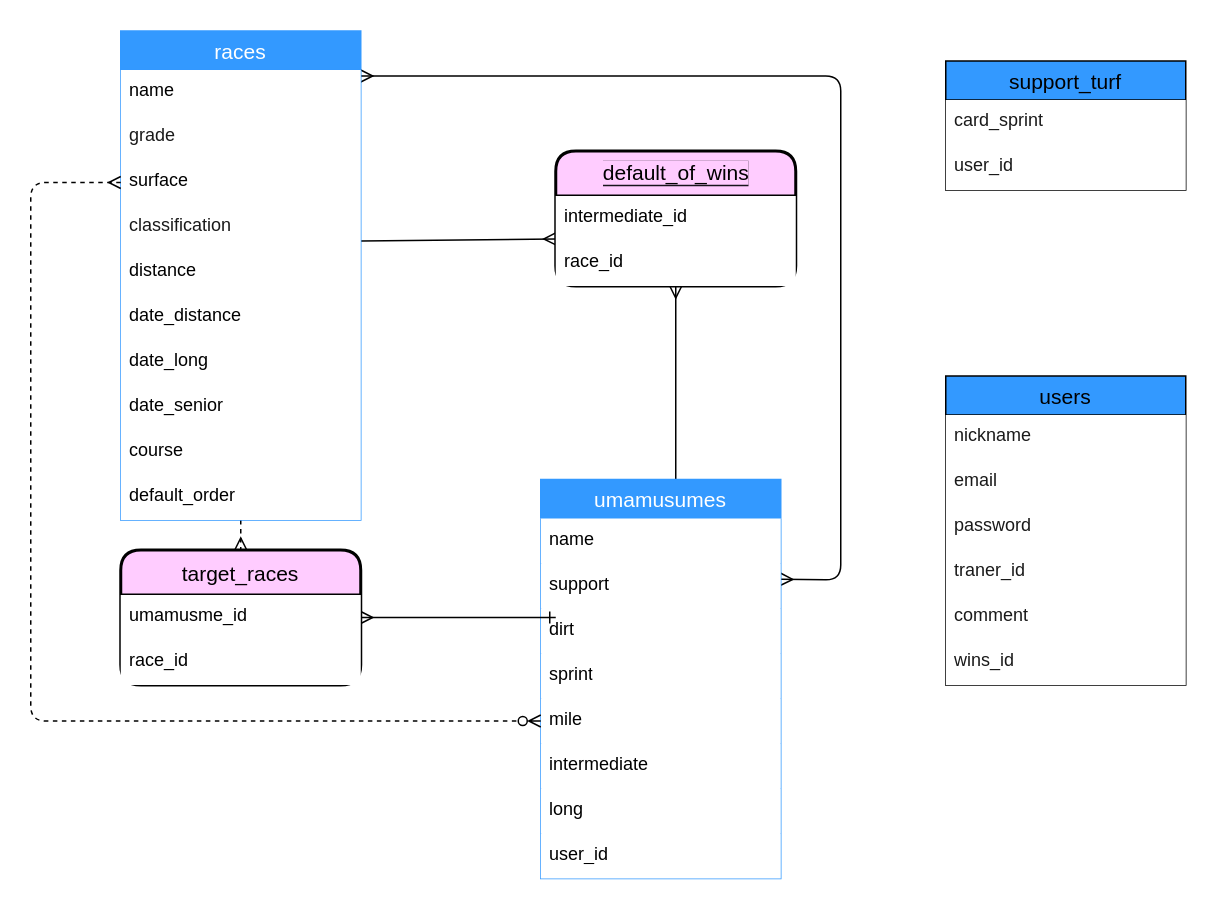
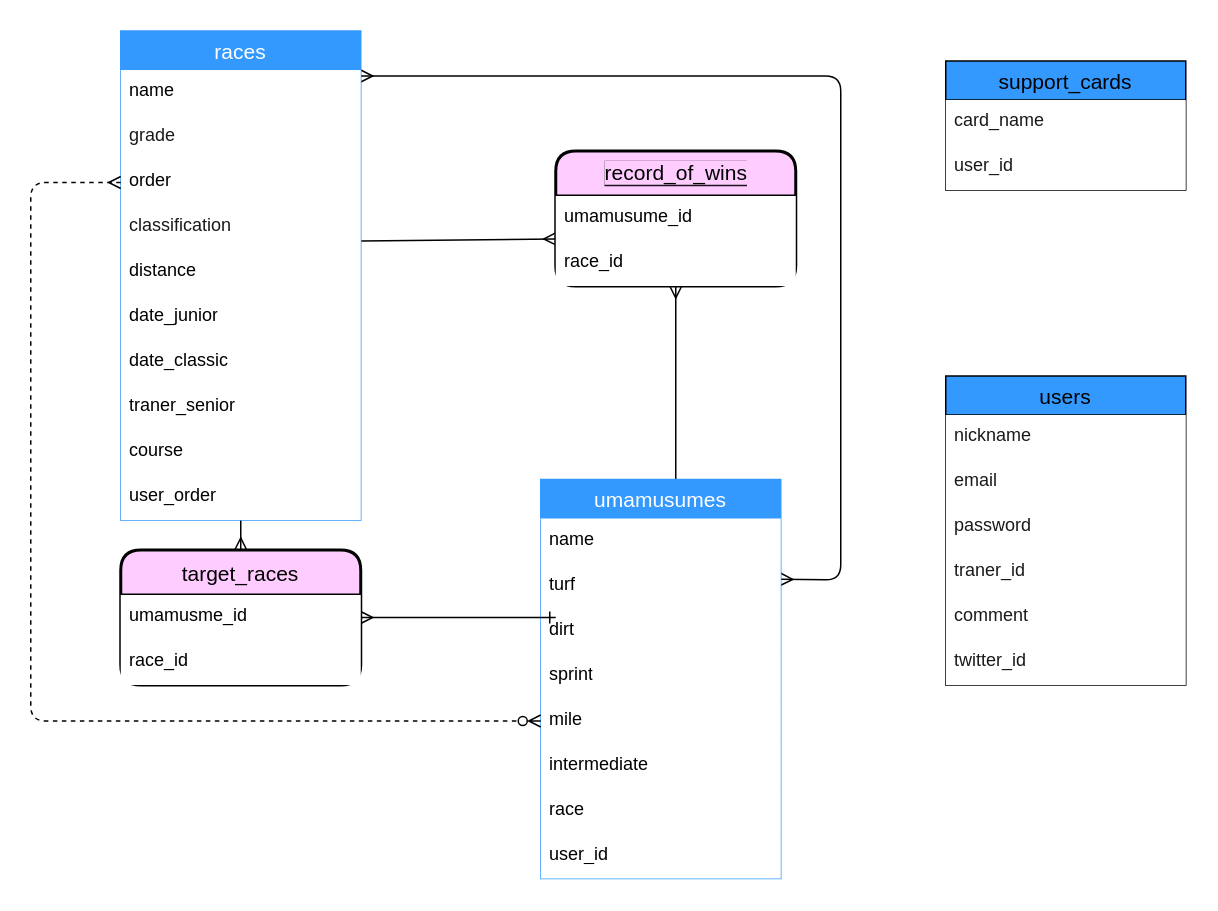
- <mxCell id="9" value="support_turf" style="swimlane;fontStyle=0;childLayout=stackLayout;horizontal=1;startSize=26;horizontalStack=0;resizeParent=1;resizeParentMax=0;resizeLast=0;collapsible=1;marginBottom=0;align=center;fontSize=14;fillColor=#3399FF;" parent="1" vertex="1"><mxGeometry x="630" y="40" width="160" height="86" as="geometry" /></mxCell>
+ <mxCell id="9" value="support_cards" style="swimlane;fontStyle=0;childLayout=stackLayout;horizontal=1;startSize=26;horizontalStack=0;resizeParent=1;resizeParentMax=0;resizeLast=0;collapsible=1;marginBottom=0;align=center;fontSize=14;fillColor=#3399FF;" parent="1" vertex="1"><mxGeometry x="630" y="40" width="160" height="86" as="geometry" /></mxCell>
- <mxCell id="10" value="card_sprint" style="text;strokeColor=none;fillColor=#FFFFFF;spacingLeft=4;spacingRight=4;overflow=hidden;rotatable=0;points=[[0,0.5],[1,0.5]];portConstraint=eastwest;fontSize=12;fontColor=#1A1A1A;" parent="9" vertex="1"><mxGeometry y="26" width="160" height="30" as="geometry" /></mxCell>
+ <mxCell id="10" value="card_name" style="text;strokeColor=none;fillColor=#FFFFFF;spacingLeft=4;spacingRight=4;overflow=hidden;rotatable=0;points=[[0,0.5],[1,0.5]];portConstraint=eastwest;fontSize=12;fontColor=#1A1A1A;" parent="9" vertex="1"><mxGeometry y="26" width="160" height="30" as="geometry" /></mxCell>
- <mxCell id="41" value="&lt;span style=&quot;background-color: rgb(255, 204, 255);&quot;&gt;default_of_wins&lt;/span&gt;" style="swimlane;childLayout=stackLayout;horizontal=1;startSize=30;horizontalStack=0;rounded=1;fontSize=14;fontStyle=0;strokeWidth=2;resizeParent=0;resizeLast=1;shadow=0;dashed=0;align=center;labelBackgroundColor=#18141D;fontColor=#000000;fillColor=#FFCCFF;gradientColor=none;html=1;" parent="1" vertex="1"><mxGeometry x="370" y="100" width="160" height="90" as="geometry" /></mxCell>
+ <mxCell id="41" value="&lt;span style=&quot;background-color: rgb(255, 204, 255);&quot;&gt;record_of_wins&lt;/span&gt;" style="swimlane;childLayout=stackLayout;horizontal=1;startSize=30;horizontalStack=0;rounded=1;fontSize=14;fontStyle=0;strokeWidth=2;resizeParent=0;resizeLast=1;shadow=0;dashed=0;align=center;labelBackgroundColor=#18141D;fontColor=#000000;fillColor=#FFCCFF;gradientColor=none;html=1;" parent="1" vertex="1"><mxGeometry x="370" y="100" width="160" height="90" as="geometry" /></mxCell>
- <mxCell id="28" value="surface" style="text;strokeColor=none;fillColor=#FFFFFF;spacingLeft=4;spacingRight=4;overflow=hidden;rotatable=0;points=[[0,0.5],[1,0.5]];portConstraint=eastwest;fontSize=12;labelBackgroundColor=#FFFFFF;fontColor=#000000;html=1;" parent="25" vertex="1"><mxGeometry y="86" width="160" height="30" as="geometry" /></mxCell>
+ <mxCell id="28" value="order" style="text;strokeColor=none;fillColor=#FFFFFF;spacingLeft=4;spacingRight=4;overflow=hidden;rotatable=0;points=[[0,0.5],[1,0.5]];portConstraint=eastwest;fontSize=12;labelBackgroundColor=#FFFFFF;fontColor=#000000;html=1;" parent="25" vertex="1"><mxGeometry y="86" width="160" height="30" as="geometry" /></mxCell>
- <mxCell id="42" value="intermediate_id" style="text;strokeColor=none;fillColor=#FFFFFF;spacingLeft=4;spacingRight=4;overflow=hidden;rotatable=0;points=[[0,0.5],[1,0.5]];portConstraint=eastwest;fontSize=12;labelBackgroundColor=#FFFFFF;fontColor=#000000;html=1;" parent="41" vertex="1"><mxGeometry y="30" width="160" height="30" as="geometry" /></mxCell>
+ <mxCell id="42" value="umamusume_id" style="text;strokeColor=none;fillColor=#FFFFFF;spacingLeft=4;spacingRight=4;overflow=hidden;rotatable=0;points=[[0,0.5],[1,0.5]];portConstraint=eastwest;fontSize=12;labelBackgroundColor=#FFFFFF;fontColor=#000000;html=1;" parent="41" vertex="1"><mxGeometry y="30" width="160" height="30" as="geometry" /></mxCell>
- <mxCell id="31" value="date_distance" style="text;strokeColor=none;fillColor=#FFFFFF;spacingLeft=4;spacingRight=4;overflow=hidden;rotatable=0;points=[[0,0.5],[1,0.5]];portConstraint=eastwest;fontSize=12;labelBackgroundColor=#FFFFFF;fontColor=#000000;html=1;" parent="25" vertex="1"><mxGeometry y="176" width="160" height="30" as="geometry" /></mxCell>
+ <mxCell id="31" value="date_junior" style="text;strokeColor=none;fillColor=#FFFFFF;spacingLeft=4;spacingRight=4;overflow=hidden;rotatable=0;points=[[0,0.5],[1,0.5]];portConstraint=eastwest;fontSize=12;labelBackgroundColor=#FFFFFF;fontColor=#000000;html=1;" parent="25" vertex="1"><mxGeometry y="176" width="160" height="30" as="geometry" /></mxCell>
- <mxCell id="32" value="date_long" style="text;strokeColor=none;fillColor=#FFFFFF;spacingLeft=4;spacingRight=4;overflow=hidden;rotatable=0;points=[[0,0.5],[1,0.5]];portConstraint=eastwest;fontSize=12;labelBackgroundColor=#FFFFFF;fontColor=#000000;html=1;" parent="25" vertex="1"><mxGeometry y="206" width="160" height="30" as="geometry" /></mxCell>
+ <mxCell id="32" value="date_classic" style="text;strokeColor=none;fillColor=#FFFFFF;spacingLeft=4;spacingRight=4;overflow=hidden;rotatable=0;points=[[0,0.5],[1,0.5]];portConstraint=eastwest;fontSize=12;labelBackgroundColor=#FFFFFF;fontColor=#000000;html=1;" parent="25" vertex="1"><mxGeometry y="206" width="160" height="30" as="geometry" /></mxCell>
- <mxCell id="33" value="date_senior" style="text;strokeColor=none;fillColor=#FFFFFF;spacingLeft=4;spacingRight=4;overflow=hidden;rotatable=0;points=[[0,0.5],[1,0.5]];portConstraint=eastwest;fontSize=12;fontColor=#000000;" parent="25" vertex="1"><mxGeometry y="236" width="160" height="30" as="geometry" /></mxCell>
+ <mxCell id="33" value="traner_senior" style="text;strokeColor=none;fillColor=#FFFFFF;spacingLeft=4;spacingRight=4;overflow=hidden;rotatable=0;points=[[0,0.5],[1,0.5]];portConstraint=eastwest;fontSize=12;fontColor=#000000;" parent="25" vertex="1"><mxGeometry y="236" width="160" height="30" as="geometry" /></mxCell>
- <mxCell id="35" value="default_order" style="text;strokeColor=none;fillColor=#FFFFFF;spacingLeft=4;spacingRight=4;overflow=hidden;rotatable=0;points=[[0,0.5],[1,0.5]];portConstraint=eastwest;fontSize=12;fontColor=#000000;" vertex="1" parent="25"><mxGeometry y="296" width="160" height="30" as="geometry" /></mxCell>
+ <mxCell id="35" value="user_order" style="text;strokeColor=none;fillColor=#FFFFFF;spacingLeft=4;spacingRight=4;overflow=hidden;rotatable=0;points=[[0,0.5],[1,0.5]];portConstraint=eastwest;fontSize=12;fontColor=#000000;" vertex="1" parent="25"><mxGeometry y="296" width="160" height="30" as="geometry" /></mxCell>
- <mxCell id="24" style="edgeStyle=none;html=1;exitX=0.5;exitY=1;exitDx=0;exitDy=0;fontColor=#000000;startArrow=none;startFill=0;endArrow=ERmany;endFill=0;entryX=0.5;entryY=0;entryDx=0;entryDy=0;dashed=1;" parent="1" source="25" target="38" edge="1"><mxGeometry relative="1" as="geometry"><mxPoint x="120" y="380" as="targetPoint" /></mxGeometry></mxCell>
+ <mxCell id="24" style="edgeStyle=none;html=1;exitX=0.5;exitY=1;exitDx=0;exitDy=0;fontColor=#000000;startArrow=none;startFill=0;endArrow=ERmany;endFill=0;entryX=0.5;entryY=0;entryDx=0;entryDy=0;" parent="1" source="25" target="38" edge="1"><mxGeometry relative="1" as="geometry"><mxPoint x="120" y="380" as="targetPoint" /></mxGeometry></mxCell>
- <mxCell id="16" value="support" style="text;strokeColor=none;fillColor=#FFFFFF;spacingLeft=4;spacingRight=4;overflow=hidden;rotatable=0;points=[[0,0.5],[1,0.5]];portConstraint=eastwest;fontSize=12;fontColor=#000000;" parent="14" vertex="1"><mxGeometry y="56" width="160" height="30" as="geometry" /></mxCell>
+ <mxCell id="16" value="turf" style="text;strokeColor=none;fillColor=#FFFFFF;spacingLeft=4;spacingRight=4;overflow=hidden;rotatable=0;points=[[0,0.5],[1,0.5]];portConstraint=eastwest;fontSize=12;fontColor=#000000;" parent="14" vertex="1"><mxGeometry y="56" width="160" height="30" as="geometry" /></mxCell>
- <mxCell id="8" value="wins_id" style="text;strokeColor=none;fillColor=#FFFFFF;spacingLeft=4;spacingRight=4;overflow=hidden;rotatable=0;points=[[0,0.5],[1,0.5]];portConstraint=eastwest;fontSize=12;fontColor=#1A1A1A;" parent="2" vertex="1"><mxGeometry y="176" width="160" height="30" as="geometry" /></mxCell>
+ <mxCell id="8" value="twitter_id" style="text;strokeColor=none;fillColor=#FFFFFF;spacingLeft=4;spacingRight=4;overflow=hidden;rotatable=0;points=[[0,0.5],[1,0.5]];portConstraint=eastwest;fontSize=12;fontColor=#1A1A1A;" parent="2" vertex="1"><mxGeometry y="176" width="160" height="30" as="geometry" /></mxCell>
- <mxCell id="21" value="long" style="text;strokeColor=none;fillColor=#FFFFFF;spacingLeft=4;spacingRight=4;overflow=hidden;rotatable=0;points=[[0,0.5],[1,0.5]];portConstraint=eastwest;fontSize=12;labelBackgroundColor=none;fontColor=#000000;" parent="14" vertex="1"><mxGeometry y="206" width="160" height="30" as="geometry" /></mxCell>
+ <mxCell id="21" value="race" style="text;strokeColor=none;fillColor=#FFFFFF;spacingLeft=4;spacingRight=4;overflow=hidden;rotatable=0;points=[[0,0.5],[1,0.5]];portConstraint=eastwest;fontSize=12;labelBackgroundColor=none;fontColor=#000000;" parent="14" vertex="1"><mxGeometry y="206" width="160" height="30" as="geometry" /></mxCell>
